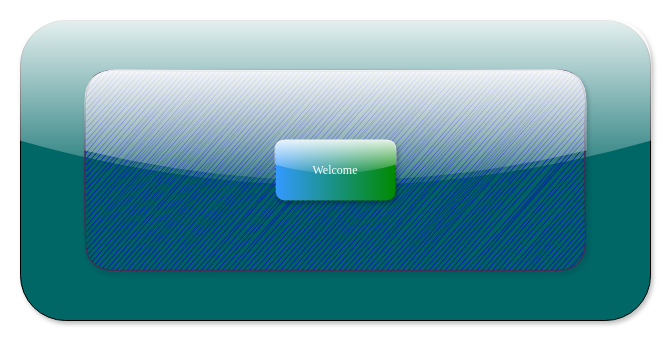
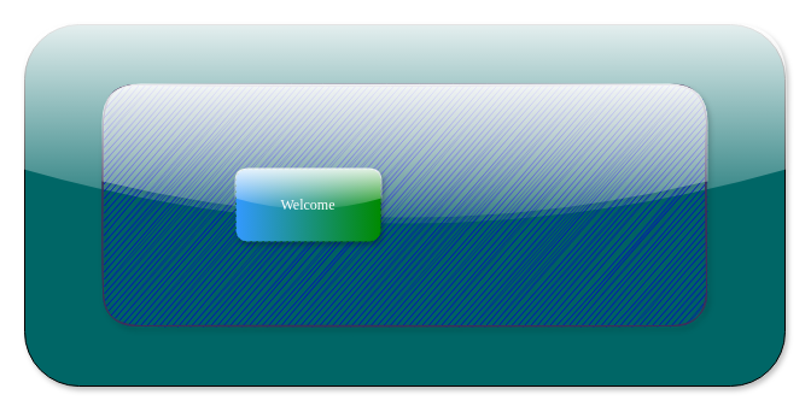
- <mxCell id="4" value="Welcome" style="rounded=1;whiteSpace=wrap;html=1;fontFamily=Lucida Console;fillColor=#008a00;strokeColor=#005700;fontColor=#ffffff;dashed=1;dashPattern=1 4;gradientColor=#3399FF;gradientDirection=west;shadow=1;glass=1;" vertex="1" parent="1"><mxGeometry x="275" y="140" width="120" height="60" as="geometry" /></mxCell>
+ <mxCell id="4" value="Welcome" style="rounded=1;whiteSpace=wrap;html=1;fontFamily=Lucida Console;fillColor=#008a00;strokeColor=#005700;fontColor=#ffffff;dashed=1;dashPattern=1 4;gradientColor=#3399FF;gradientDirection=west;shadow=1;glass=1;" vertex="1" parent="1"><mxGeometry x="195" y="140" width="120" height="60" as="geometry" /></mxCell>
